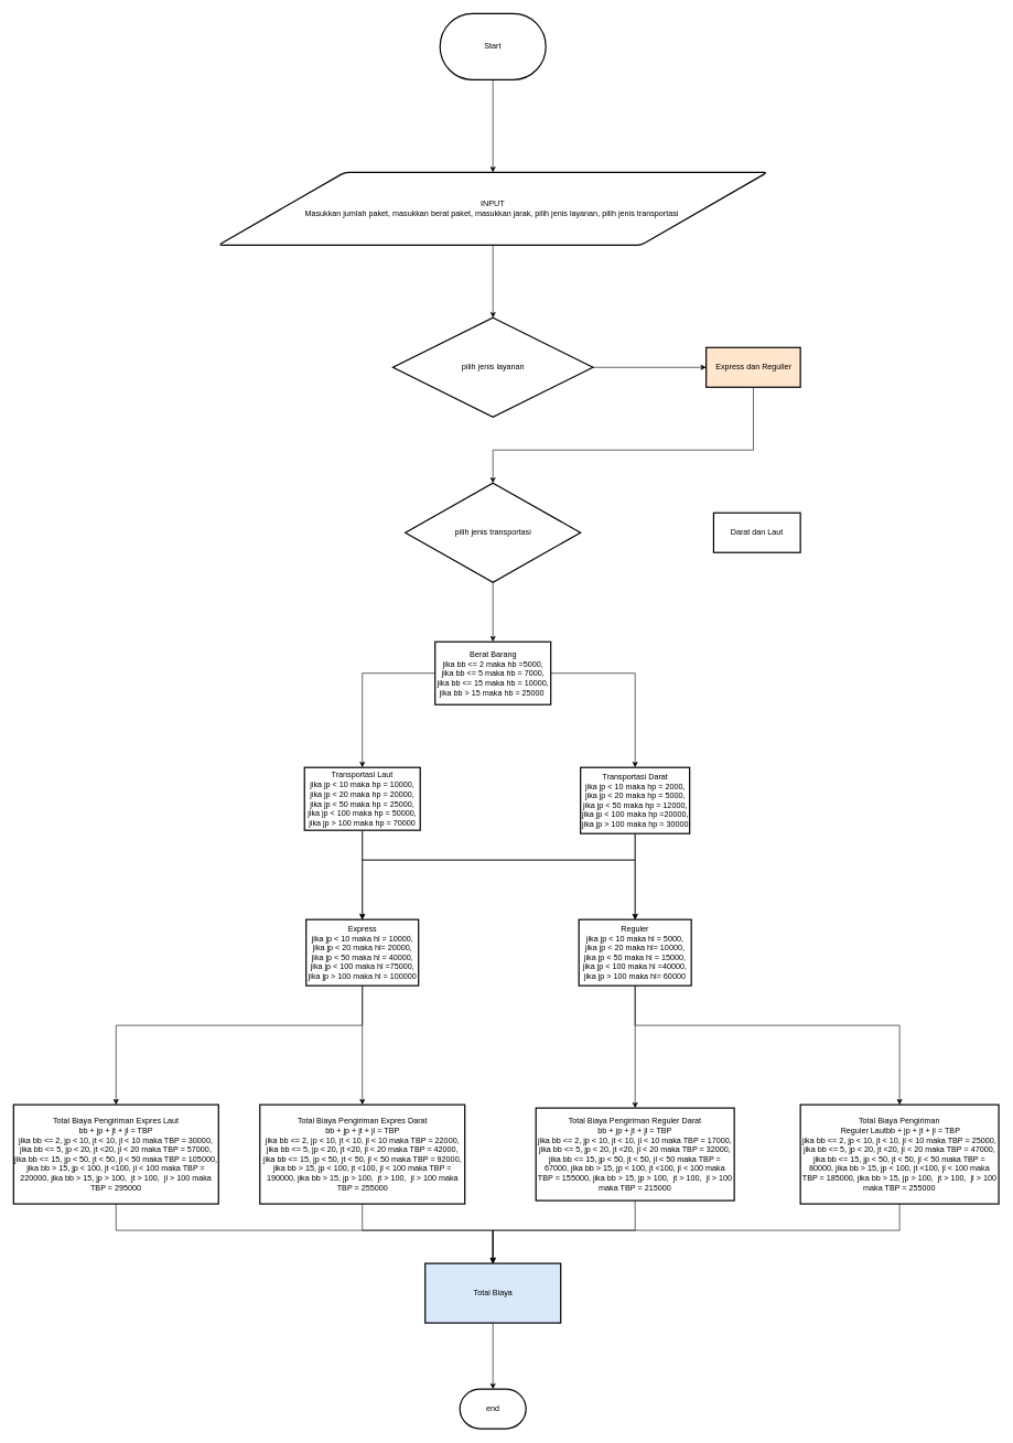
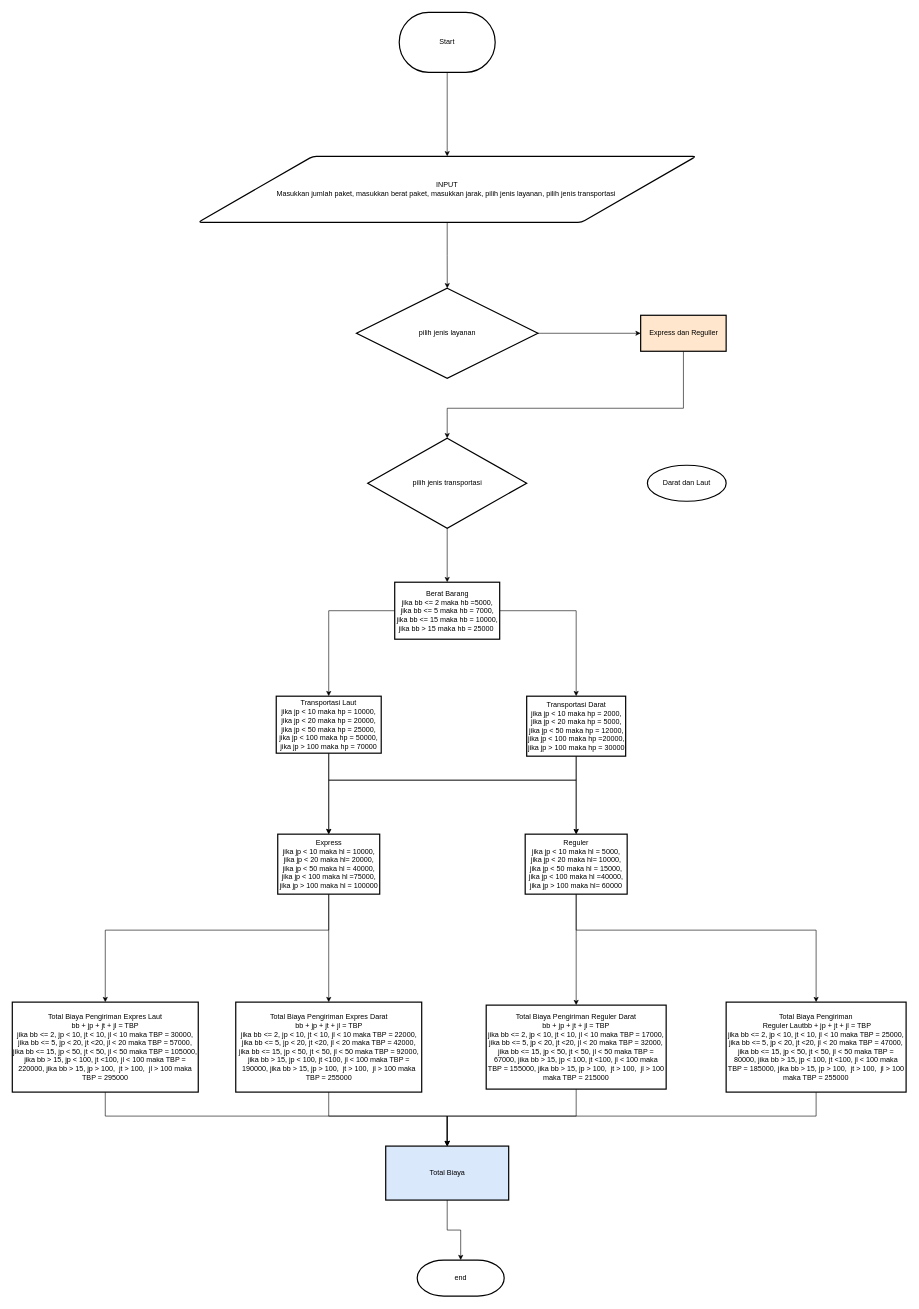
- <mxCell id="12" value="Darat dan Laut" style="whiteSpace=wrap;html=1;strokeWidth=2;" parent="1" vertex="1"><mxGeometry x="1078.75" y="775" width="131.25" height="60" as="geometry" /></mxCell>
+ <mxCell id="12" value="Darat dan Laut" style="ellipse;whiteSpace=wrap;html=1;strokeWidth=2;" parent="1" vertex="1"><mxGeometry x="1078.75" y="775" width="131.25" height="60" as="geometry" /></mxCell>
- <mxCell id="33" value="end" style="strokeWidth=2;html=1;shape=mxgraph.flowchart.terminator;whiteSpace=wrap;" parent="1" vertex="1"><mxGeometry x="695" y="2100" width="100" height="60" as="geometry" /></mxCell>
+ <mxCell id="33" value="end" style="strokeWidth=2;html=1;shape=mxgraph.flowchart.terminator;whiteSpace=wrap;" parent="1" vertex="1"><mxGeometry x="695" y="2100" width="145" height="60" as="geometry" /></mxCell>
